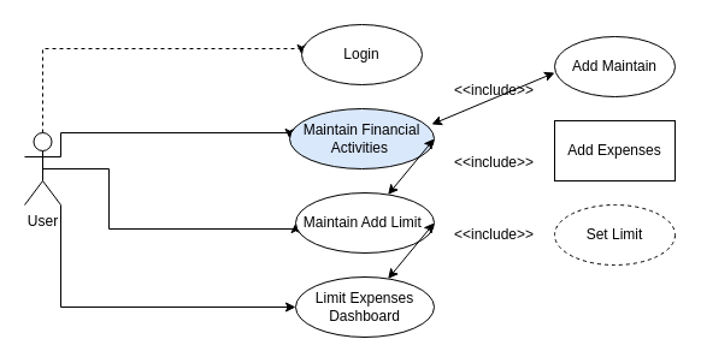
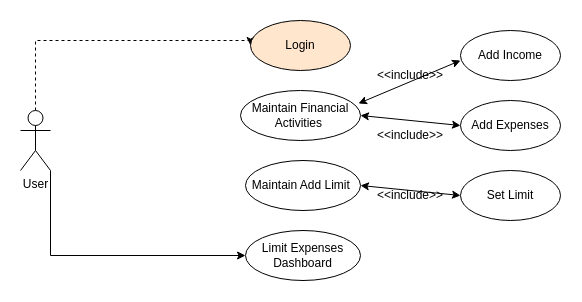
- <mxCell id="7" value="Login" style="ellipse;whiteSpace=wrap;html=1;" vertex="1" parent="1"><mxGeometry x="250" y="20" width="100" height="50" as="geometry" /></mxCell>
+ <mxCell id="7" value="Login" style="ellipse;whiteSpace=wrap;html=1;fillColor=#ffe6cc;" vertex="1" parent="1"><mxGeometry x="250" y="20" width="100" height="50" as="geometry" /></mxCell>
- <mxCell id="11" value="Add Maintain" style="ellipse;whiteSpace=wrap;html=1;" vertex="1" parent="1"><mxGeometry x="460" y="30" width="100" height="50" as="geometry" /></mxCell>
+ <mxCell id="11" value="Add Income" style="ellipse;whiteSpace=wrap;html=1;" vertex="1" parent="1"><mxGeometry x="460" y="30" width="100" height="50" as="geometry" /></mxCell>
- <mxCell id="3" style="edgeStyle=orthogonalEdgeStyle;rounded=0;orthogonalLoop=1;jettySize=auto;html=1;exitX=1;exitY=0.333;exitDx=0;exitDy=0;exitPerimeter=0;entryX=0;entryY=0.5;entryDx=0;entryDy=0;" edge="1" parent="1" source="6" target="8"><mxGeometry relative="1" as="geometry"><Array as="points"><mxPoint x="50" y="110" /><mxPoint x="240" y="110" /></Array></mxGeometry></mxCell>
- <mxCell id="8" value="Maintain Financial Activities&amp;nbsp;" style="ellipse;whiteSpace=wrap;html=1;fillColor=#dae8fc;" vertex="1" parent="1"><mxGeometry x="240" y="90" width="120" height="50" as="geometry" /></mxCell>
+ <mxCell id="8" value="Maintain Financial Activities&amp;nbsp;" style="ellipse;whiteSpace=wrap;html=1;" vertex="1" parent="1"><mxGeometry x="240" y="90" width="120" height="50" as="geometry" /></mxCell>
- <mxCell id="13" value="Add Expenses" style="whiteSpace=wrap;html=1;rounded=0;" vertex="1" parent="1"><mxGeometry x="460" y="100" width="100" height="50" as="geometry" /></mxCell>
+ <mxCell id="13" value="Add Expenses" style="ellipse;whiteSpace=wrap;html=1;" vertex="1" parent="1"><mxGeometry x="460" y="100" width="100" height="50" as="geometry" /></mxCell>
- <mxCell id="14" value="" style="endArrow=classic;startArrow=classic;html=1;rounded=0;exitX=1;exitY=0.5;exitDx=0;exitDy=0;" edge="1" parent="1" source="8" target="9"><mxGeometry width="50" height="50" relative="1" as="geometry"><mxPoint x="310" y="160" as="sourcePoint" /><mxPoint x="360" y="110" as="targetPoint" /></mxGeometry></mxCell>
+ <mxCell id="14" value="" style="endArrow=classic;startArrow=classic;html=1;rounded=0;entryX=0;entryY=0.5;entryDx=0;entryDy=0;exitX=1;exitY=0.5;exitDx=0;exitDy=0;" edge="1" parent="1" source="8" target="13"><mxGeometry width="50" height="50" relative="1" as="geometry"><mxPoint x="310" y="160" as="sourcePoint" /><mxPoint x="360" y="110" as="targetPoint" /></mxGeometry></mxCell>
- <mxCell id="4" style="edgeStyle=orthogonalEdgeStyle;rounded=0;orthogonalLoop=1;jettySize=auto;html=1;exitX=0.5;exitY=0.5;exitDx=0;exitDy=0;exitPerimeter=0;entryX=0;entryY=0.5;entryDx=0;entryDy=0;" edge="1" parent="1" source="6" target="9"><mxGeometry relative="1" as="geometry"><Array as="points"><mxPoint x="90" y="140" /><mxPoint x="90" y="190" /><mxPoint x="245" y="190" /></Array></mxGeometry></mxCell>
- <mxCell id="17" value="Set Limit" style="ellipse;whiteSpace=wrap;html=1;dashed=1;" vertex="1" parent="1"><mxGeometry x="460" y="170" width="100" height="50" as="geometry" /></mxCell>
+ <mxCell id="17" value="Set Limit" style="ellipse;whiteSpace=wrap;html=1;" vertex="1" parent="1"><mxGeometry x="460" y="170" width="100" height="50" as="geometry" /></mxCell>
- <mxCell id="18" value="" style="endArrow=classic;startArrow=classic;html=1;rounded=0;exitX=1;exitY=0.5;exitDx=0;exitDy=0;" edge="1" parent="1" source="9" target="10"><mxGeometry width="50" height="50" relative="1" as="geometry"><mxPoint x="310" y="160" as="sourcePoint" /><mxPoint x="360" y="110" as="targetPoint" /></mxGeometry></mxCell>
+ <mxCell id="18" value="" style="endArrow=classic;startArrow=classic;html=1;rounded=0;entryX=0;entryY=0.5;entryDx=0;entryDy=0;exitX=1;exitY=0.5;exitDx=0;exitDy=0;" edge="1" parent="1" source="9" target="17"><mxGeometry width="50" height="50" relative="1" as="geometry"><mxPoint x="310" y="160" as="sourcePoint" /><mxPoint x="360" y="110" as="targetPoint" /></mxGeometry></mxCell>
